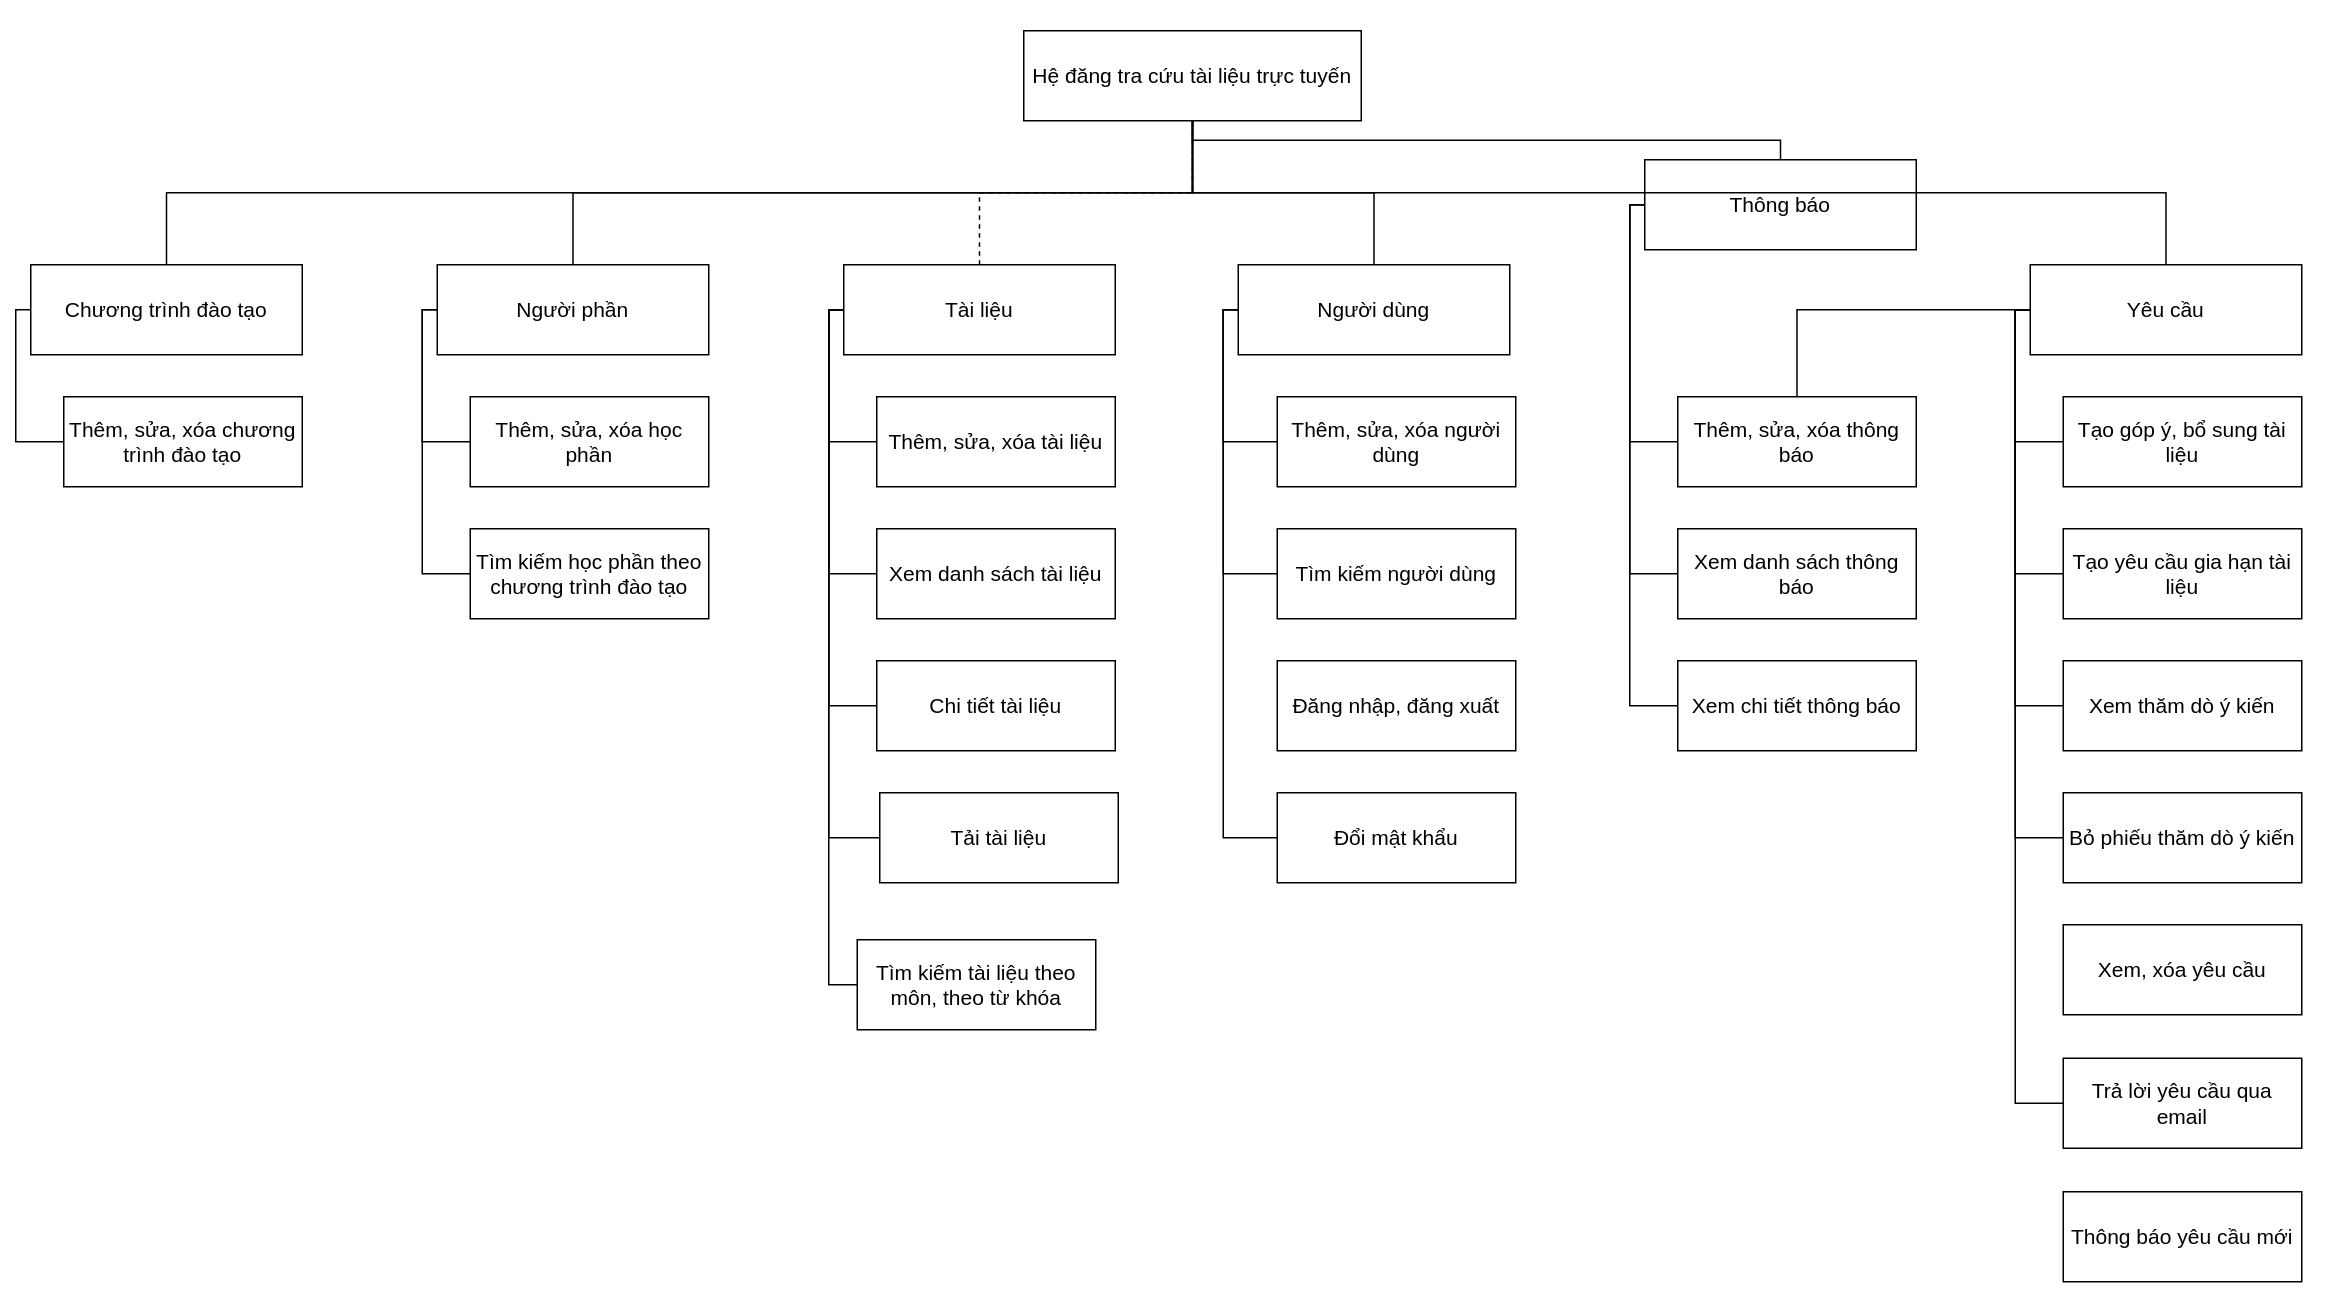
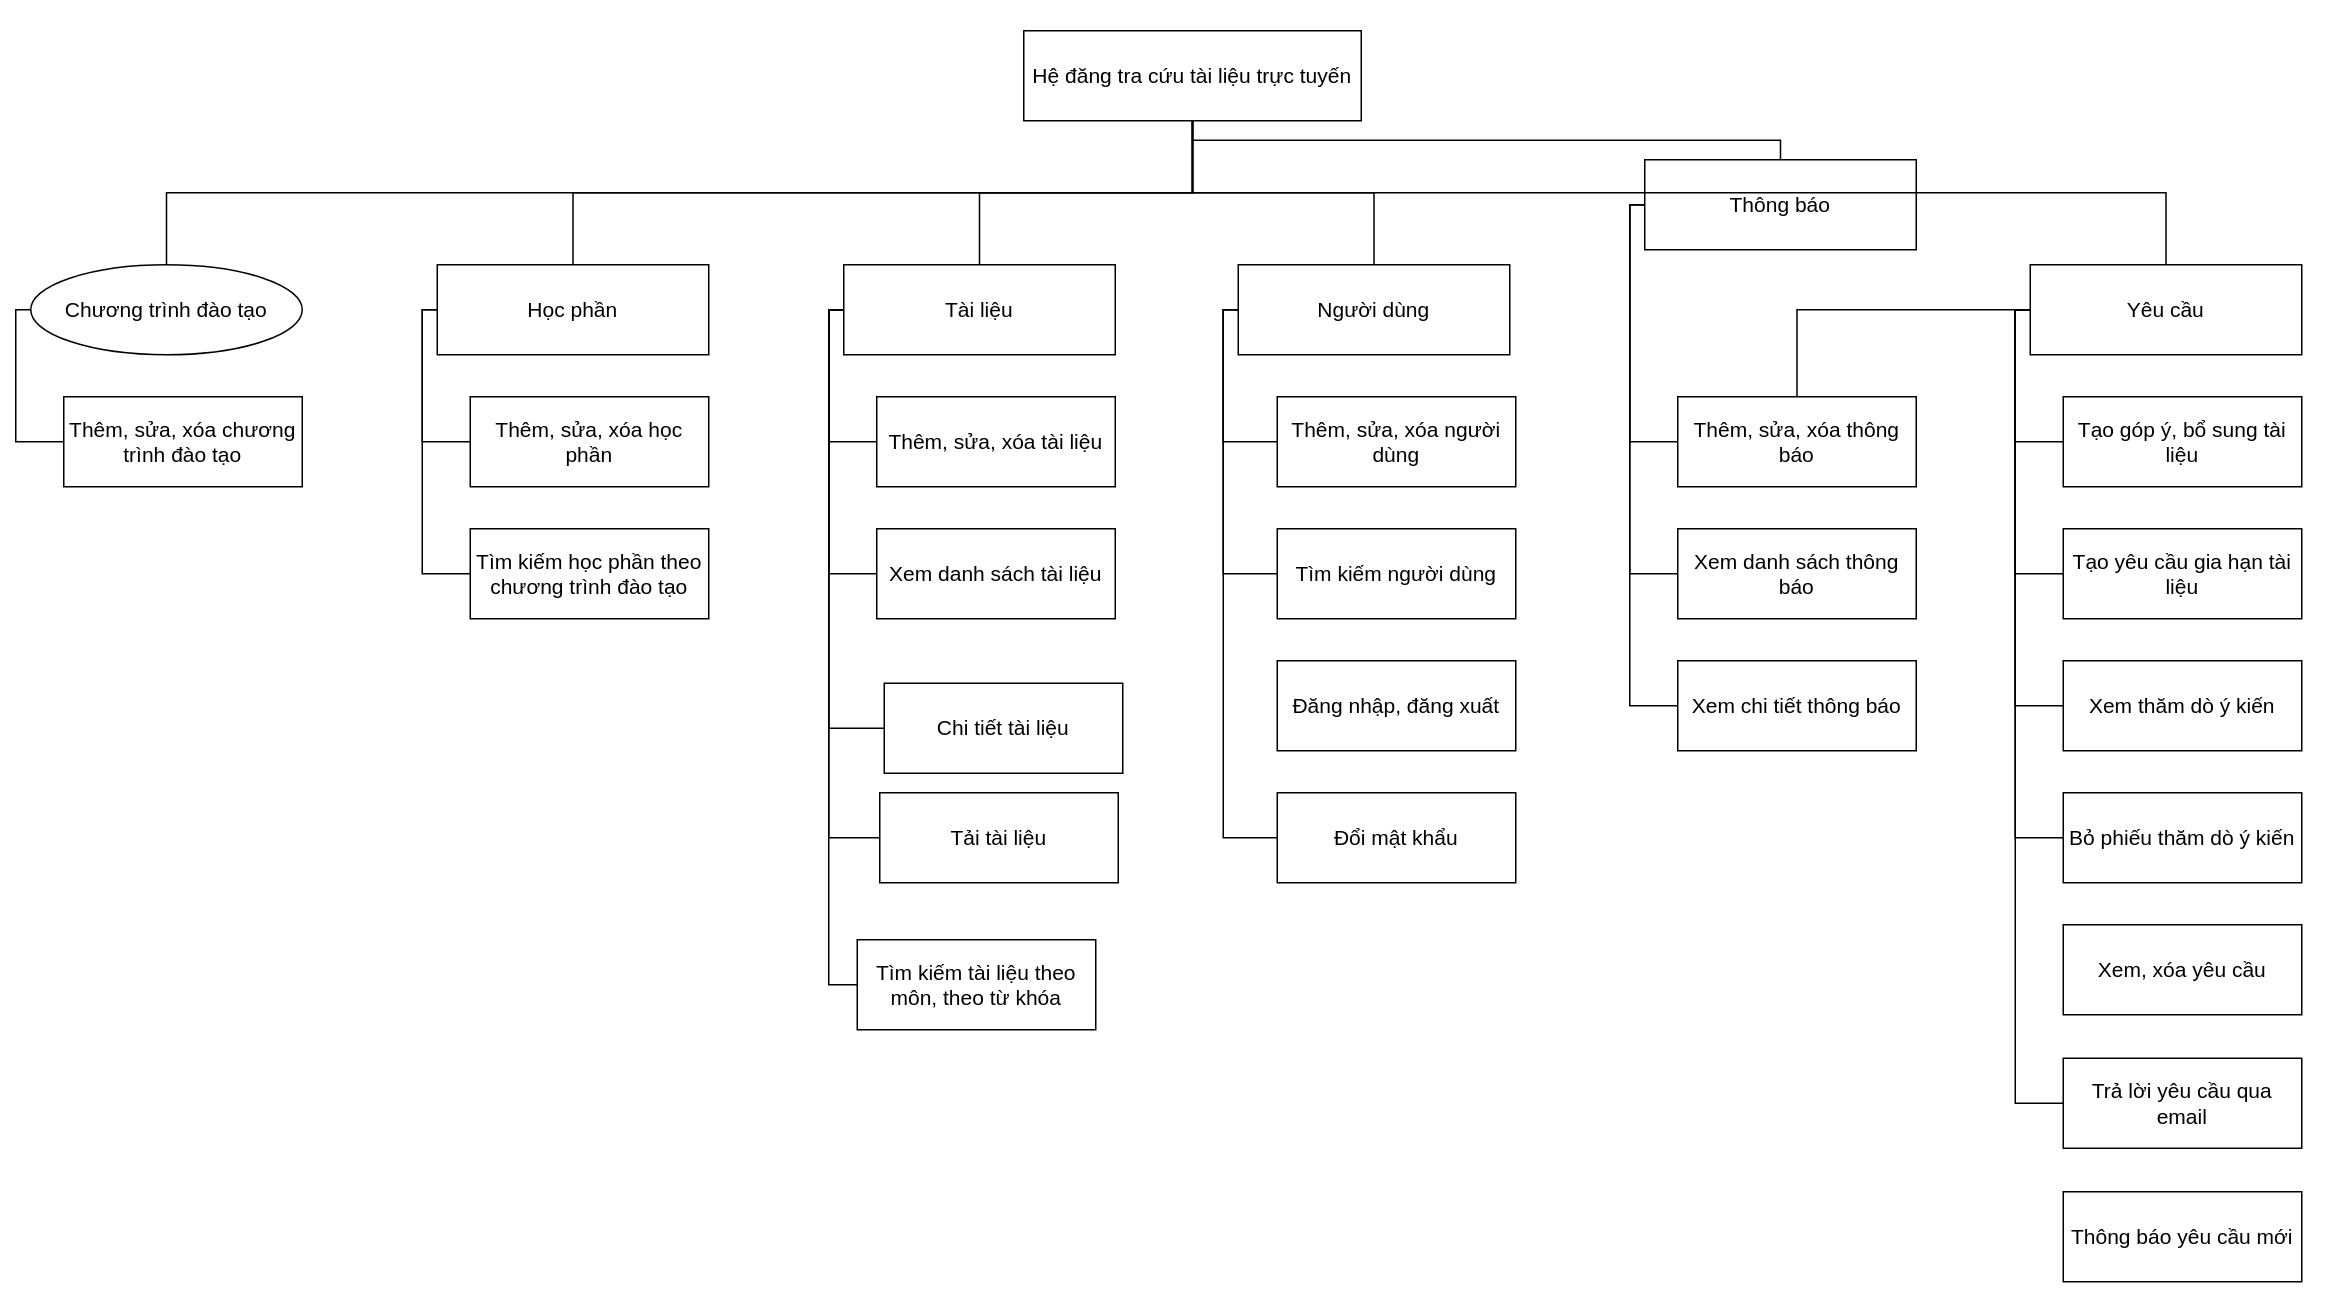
- <mxCell id="33" value="" style="endArrow=none;html=1;rounded=0;exitX=0.5;exitY=0;exitDx=0;exitDy=0;entryX=0.5;entryY=1;entryDx=0;entryDy=0;edgeStyle=orthogonalEdgeStyle;fontSize=14;dashed=1;" edge="1" parent="1" source="17" target="2"><mxGeometry width="50" height="50" relative="1" as="geometry"><mxPoint x="670" y="408" as="sourcePoint" /><mxPoint x="720" y="358" as="targetPoint" /></mxGeometry></mxCell>
+ <mxCell id="33" value="" style="endArrow=none;html=1;rounded=0;exitX=0.5;exitY=0;exitDx=0;exitDy=0;entryX=0.5;entryY=1;entryDx=0;entryDy=0;edgeStyle=orthogonalEdgeStyle;fontSize=14;" edge="1" parent="1" source="17" target="2"><mxGeometry width="50" height="50" relative="1" as="geometry"><mxPoint x="670" y="408" as="sourcePoint" /><mxPoint x="720" y="358" as="targetPoint" /></mxGeometry></mxCell>
- <mxCell id="12" value="Chương trình đào tạo" style="rounded=0;whiteSpace=wrap;html=1;fontSize=14;" vertex="1" parent="1"><mxGeometry x="20" y="176" width="181" height="60" as="geometry" /></mxCell>
+ <mxCell id="12" value="Chương trình đào tạo" style="ellipse;whiteSpace=wrap;html=1;fontSize=14;" vertex="1" parent="1"><mxGeometry x="20" y="176" width="181" height="60" as="geometry" /></mxCell>
- <mxCell id="14" value="Người phần" style="rounded=0;whiteSpace=wrap;html=1;fontSize=14;" vertex="1" parent="1"><mxGeometry x="291" y="176" width="181" height="60" as="geometry" /></mxCell>
+ <mxCell id="14" value="Học phần" style="rounded=0;whiteSpace=wrap;html=1;fontSize=14;" vertex="1" parent="1"><mxGeometry x="291" y="176" width="181" height="60" as="geometry" /></mxCell>
- <mxCell id="20" value="Chi tiết tài liệu" style="rounded=0;whiteSpace=wrap;html=1;fontSize=14;" vertex="1" parent="1"><mxGeometry x="584" y="440" width="159" height="60" as="geometry" /></mxCell>
+ <mxCell id="20" value="Chi tiết tài liệu" style="rounded=0;whiteSpace=wrap;html=1;fontSize=14;" vertex="1" parent="1"><mxGeometry x="589" y="455" width="159" height="60" as="geometry" /></mxCell>
